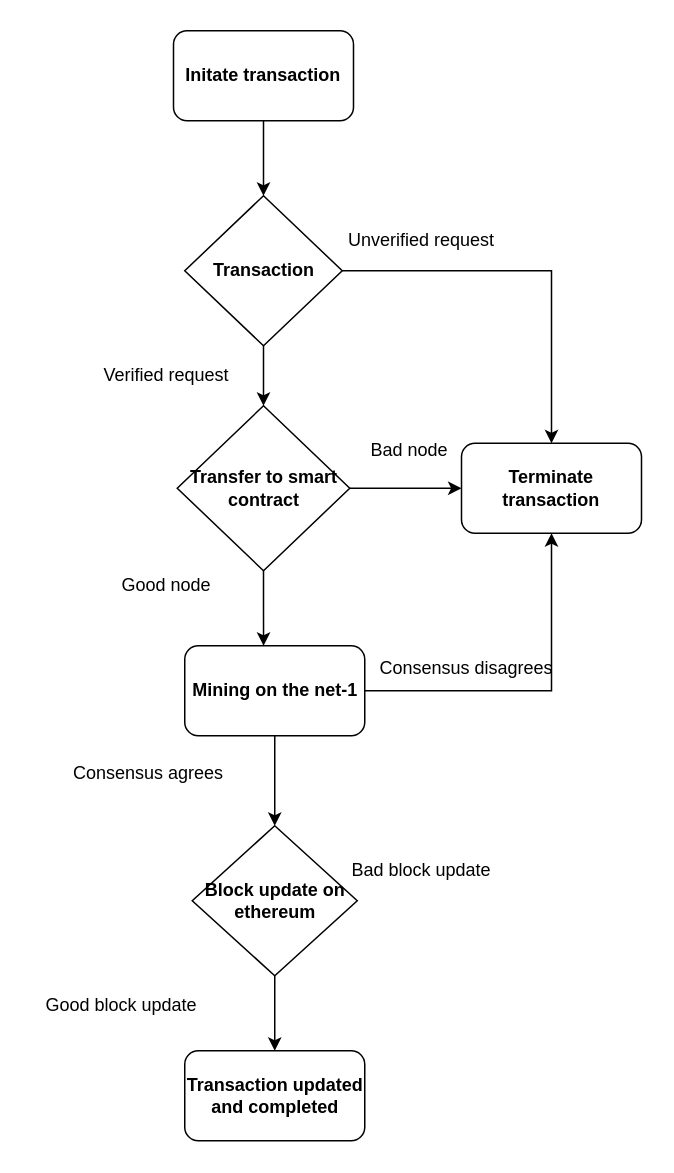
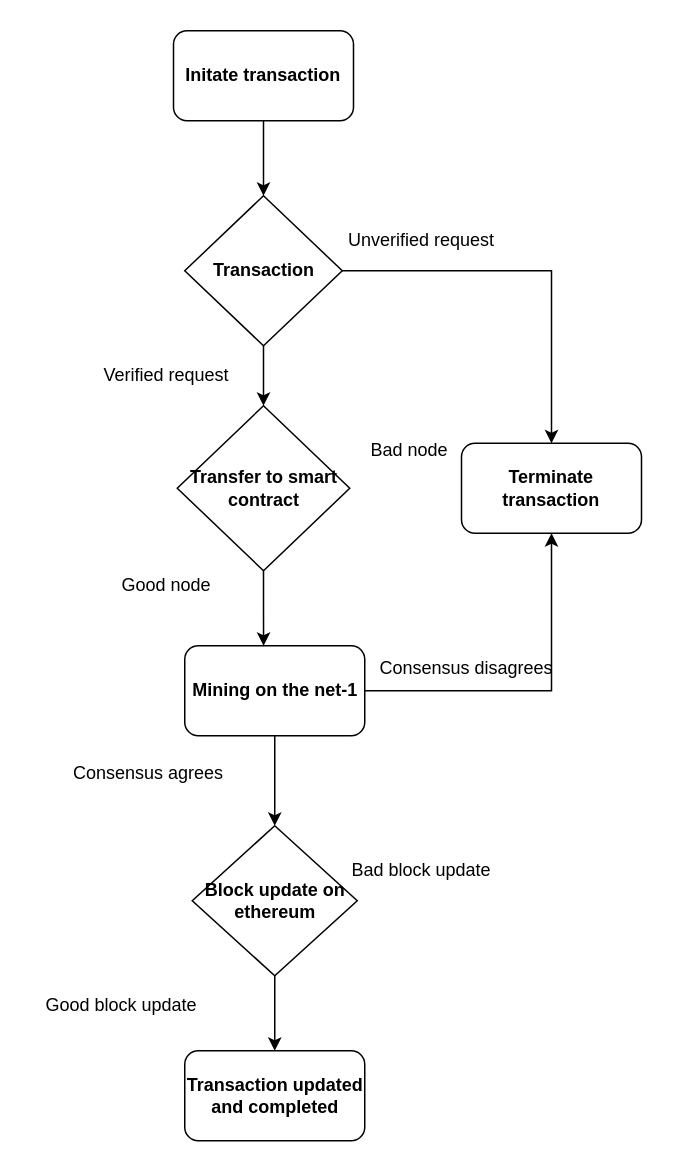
- <mxCell id="7" style="edgeStyle=orthogonalEdgeStyle;rounded=0;orthogonalLoop=1;jettySize=auto;html=1;" parent="1" source="9" target="13" edge="1"><mxGeometry relative="1" as="geometry" /></mxCell>
